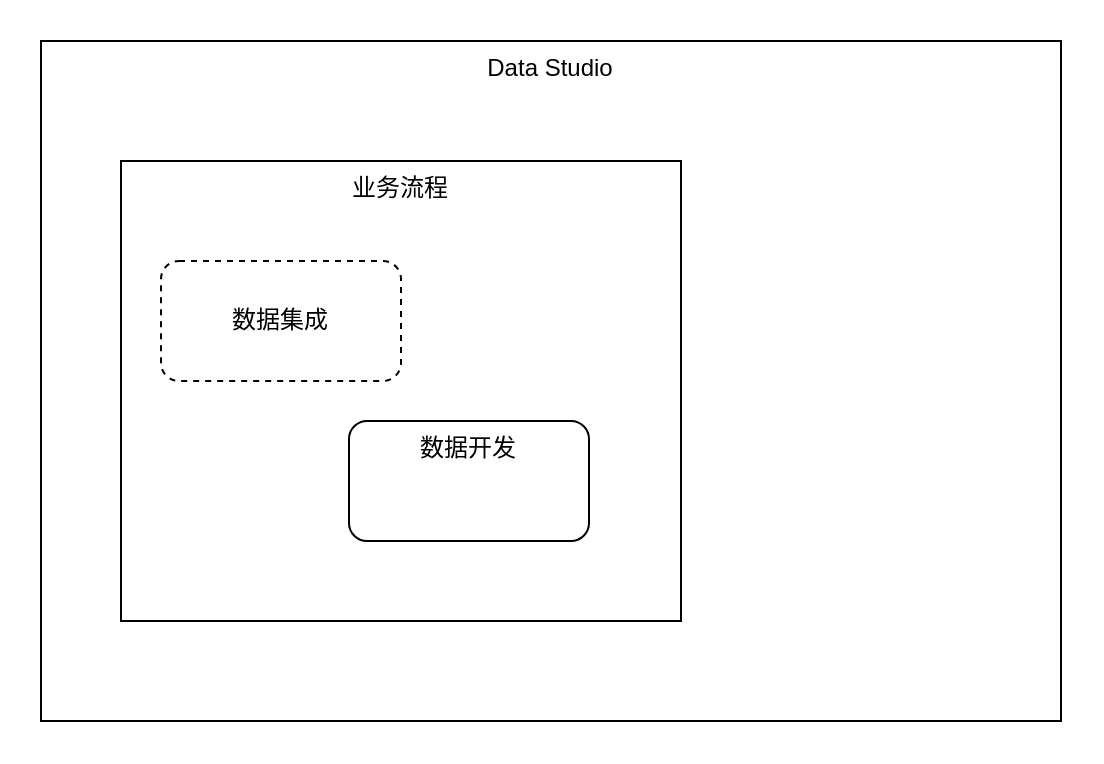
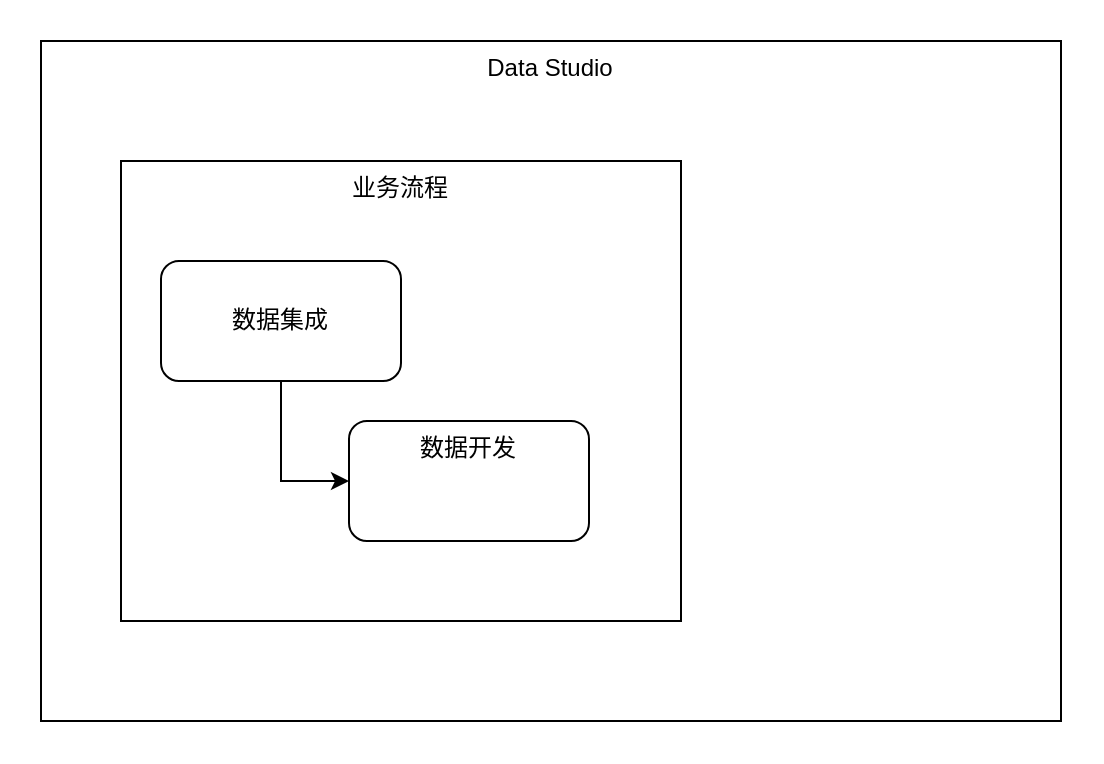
- <mxCell id="5" value="数据集成" style="rounded=1;whiteSpace=wrap;html=1;align=center;dashed=1;" vertex="1" parent="1"><mxGeometry x="80" y="130" width="120" height="60" as="geometry" /></mxCell>
+ <mxCell id="5" value="数据集成" style="rounded=1;whiteSpace=wrap;html=1;align=center;" vertex="1" parent="1"><mxGeometry x="80" y="130" width="120" height="60" as="geometry" /></mxCell>
+ <mxCell id="4" style="edgeStyle=orthogonalEdgeStyle;rounded=0;orthogonalLoop=1;jettySize=auto;html=1;entryX=0;entryY=0.5;entryDx=0;entryDy=0;" edge="1" parent="1" source="5" target="6"><mxGeometry relative="1" as="geometry" /></mxCell>
